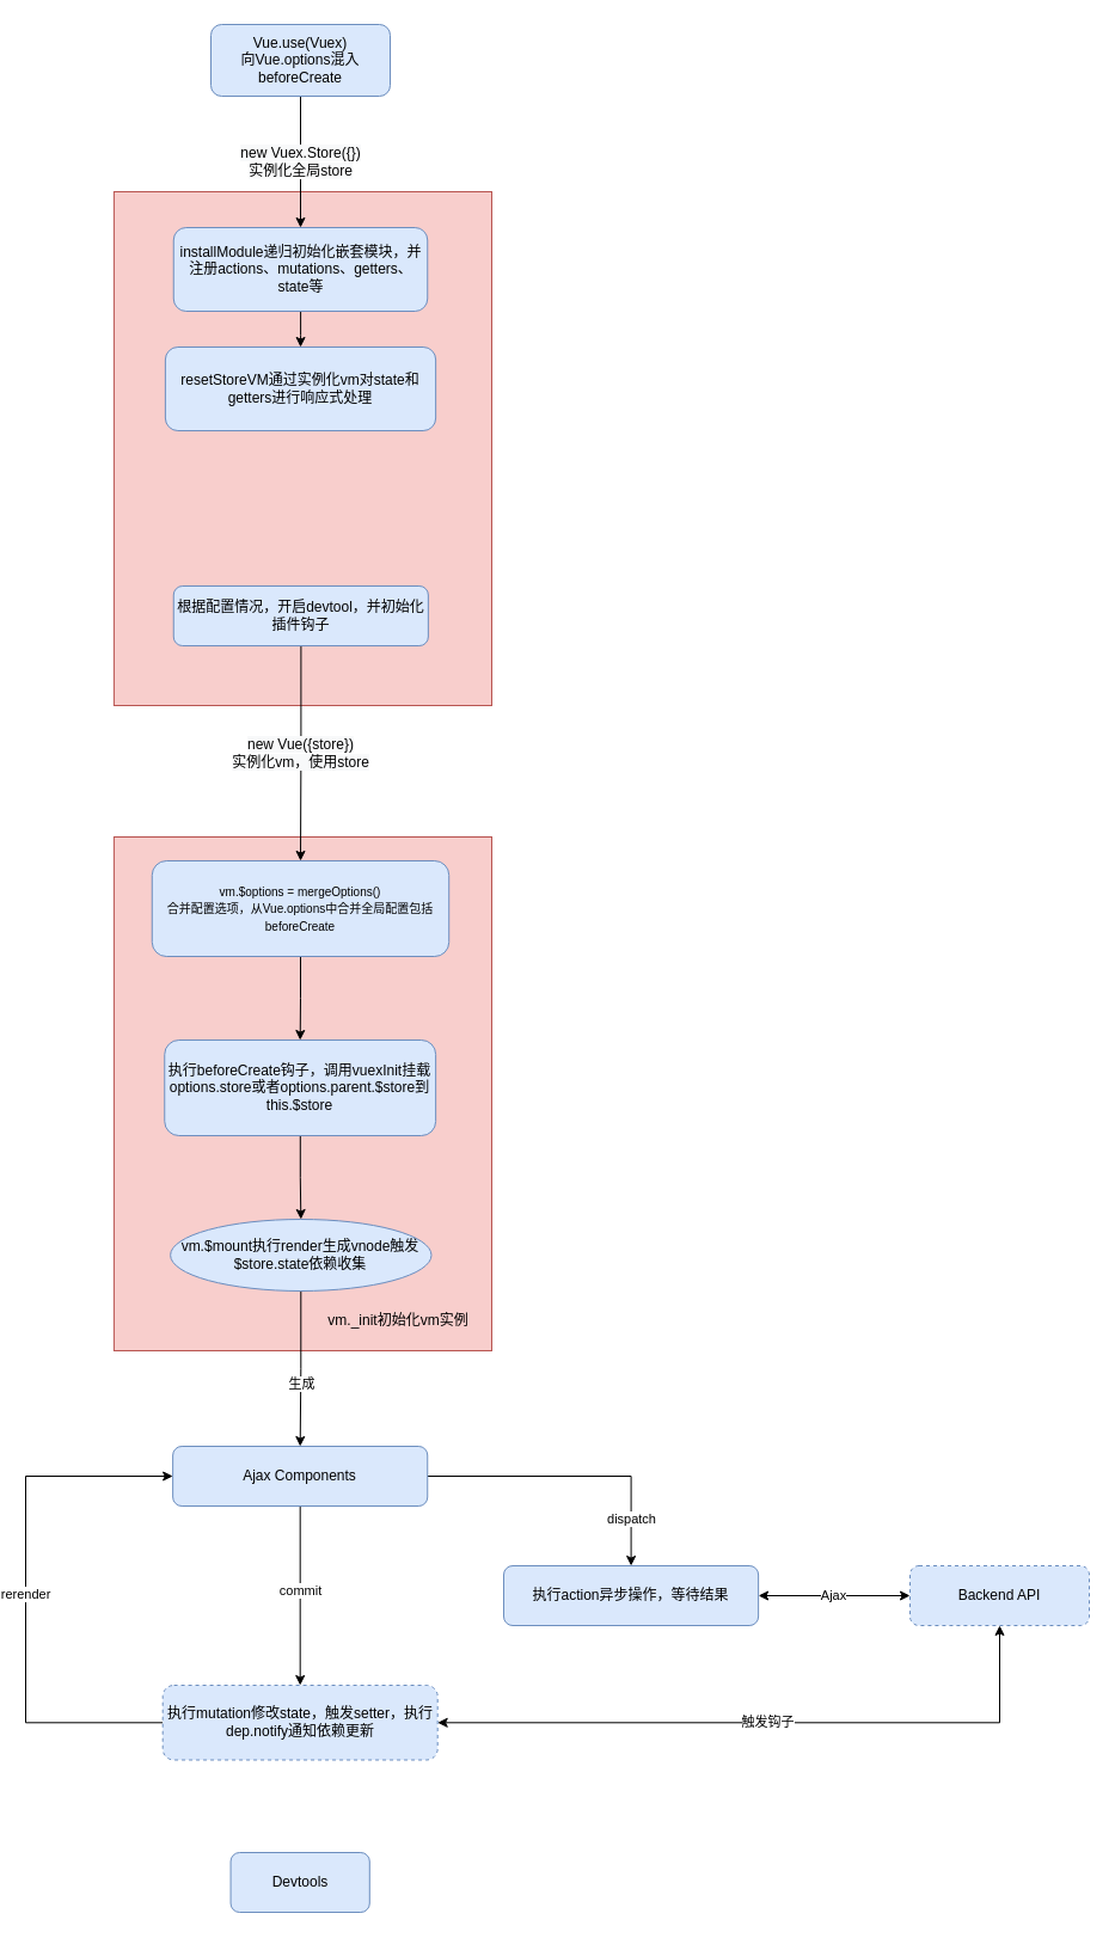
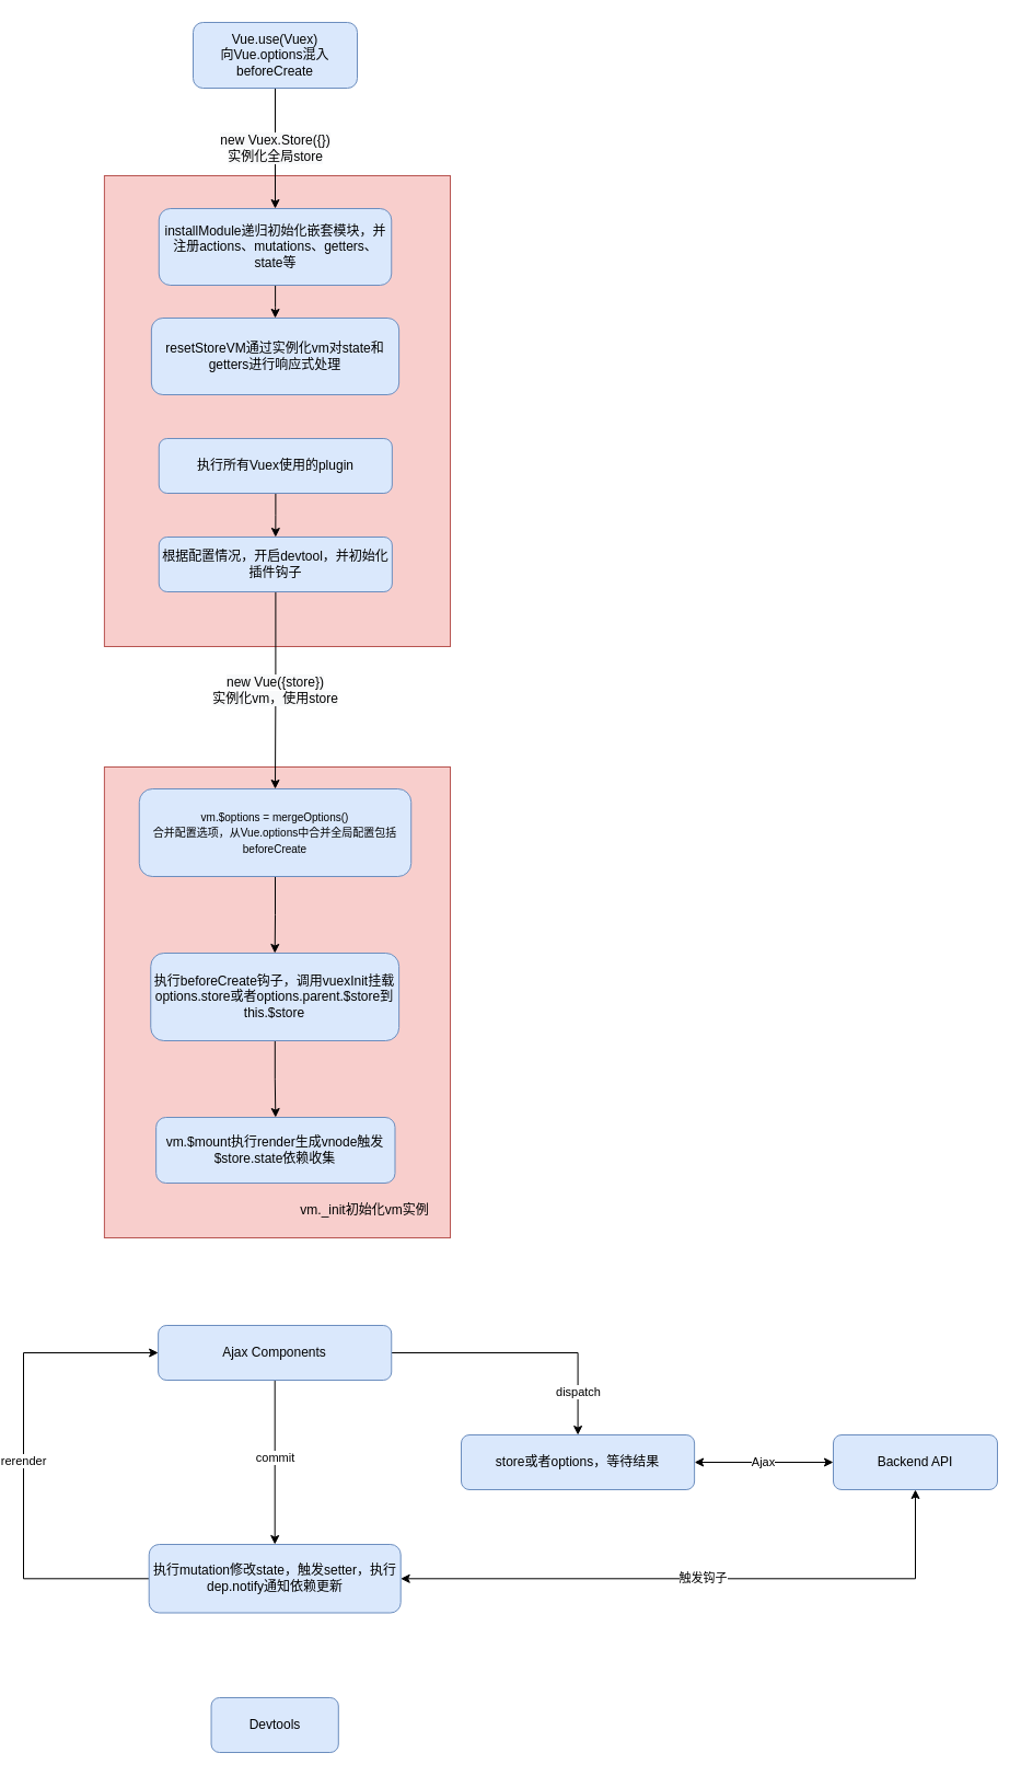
+ <mxCell id="10" value="执行所有Vuex使用的plugin" style="rounded=1;whiteSpace=wrap;html=1;fillColor=#dae8fc;strokeColor=#6c8ebf;" vertex="1" parent="1"><mxGeometry x="143.75" y="400" width="213.12" height="50" as="geometry" /></mxCell>
+ <mxCell id="9" style="edgeStyle=orthogonalEdgeStyle;rounded=0;orthogonalLoop=1;jettySize=auto;html=1;entryX=0.5;entryY=0;entryDx=0;entryDy=0;" edge="1" parent="1" source="10" target="12"><mxGeometry relative="1" as="geometry" /></mxCell>
- <mxCell id="23" value="vm.$mount执行render生成vnode触发$store.state依赖收集" style="ellipse;whiteSpace=wrap;html=1;fillColor=#dae8fc;strokeColor=#6c8ebf;" vertex="1" parent="1"><mxGeometry x="141.13" y="1020" width="218.36" height="60" as="geometry" /></mxCell>
+ <mxCell id="23" value="vm.$mount执行render生成vnode触发$store.state依赖收集" style="rounded=1;whiteSpace=wrap;html=1;fillColor=#dae8fc;strokeColor=#6c8ebf;" vertex="1" parent="1"><mxGeometry x="141.13" y="1020" width="218.36" height="60" as="geometry" /></mxCell>
- <mxCell id="21" style="edgeStyle=orthogonalEdgeStyle;rounded=0;orthogonalLoop=1;jettySize=auto;html=1;entryX=0.5;entryY=0;entryDx=0;entryDy=0;" edge="1" parent="1" source="23" target="28"><mxGeometry relative="1" as="geometry" /></mxCell>
- <mxCell id="22" value="生成" style="edgeLabel;html=1;align=center;verticalAlign=middle;resizable=0;points=[];" vertex="1" connectable="0" parent="21"><mxGeometry x="0.195" y="1" relative="1" as="geometry"><mxPoint as="offset" /></mxGeometry></mxCell>
- <mxCell id="30" value="执行action异步操作，等待结果" style="rounded=1;whiteSpace=wrap;html=1;fillColor=#dae8fc;strokeColor=#6c8ebf;" vertex="1" parent="1"><mxGeometry x="420" y="1310" width="213.12" height="50" as="geometry" /></mxCell>
+ <mxCell id="30" value="store或者options，等待结果" style="rounded=1;whiteSpace=wrap;html=1;fillColor=#dae8fc;strokeColor=#6c8ebf;" vertex="1" parent="1"><mxGeometry x="420" y="1310" width="213.12" height="50" as="geometry" /></mxCell>
- <mxCell id="31" value="Backend API" style="rounded=1;whiteSpace=wrap;html=1;fillColor=#dae8fc;strokeColor=#6c8ebf;dashed=1;" vertex="1" parent="1"><mxGeometry x="760" y="1310" width="150" height="50" as="geometry" /></mxCell>
+ <mxCell id="31" value="Backend API" style="rounded=1;whiteSpace=wrap;html=1;fillColor=#dae8fc;strokeColor=#6c8ebf;" vertex="1" parent="1"><mxGeometry x="760" y="1310" width="150" height="50" as="geometry" /></mxCell>
- <mxCell id="15" value="执行mutation修改state，触发setter，执行dep.notify通知依赖更新" style="rounded=1;whiteSpace=wrap;html=1;fillColor=#dae8fc;strokeColor=#6c8ebf;dashed=1;" vertex="1" parent="1"><mxGeometry x="134.69" y="1410" width="230" height="62.5" as="geometry" /></mxCell>
+ <mxCell id="15" value="执行mutation修改state，触发setter，执行dep.notify通知依赖更新" style="rounded=1;whiteSpace=wrap;html=1;fillColor=#dae8fc;strokeColor=#6c8ebf;" vertex="1" parent="1"><mxGeometry x="134.69" y="1410" width="230" height="62.5" as="geometry" /></mxCell>
